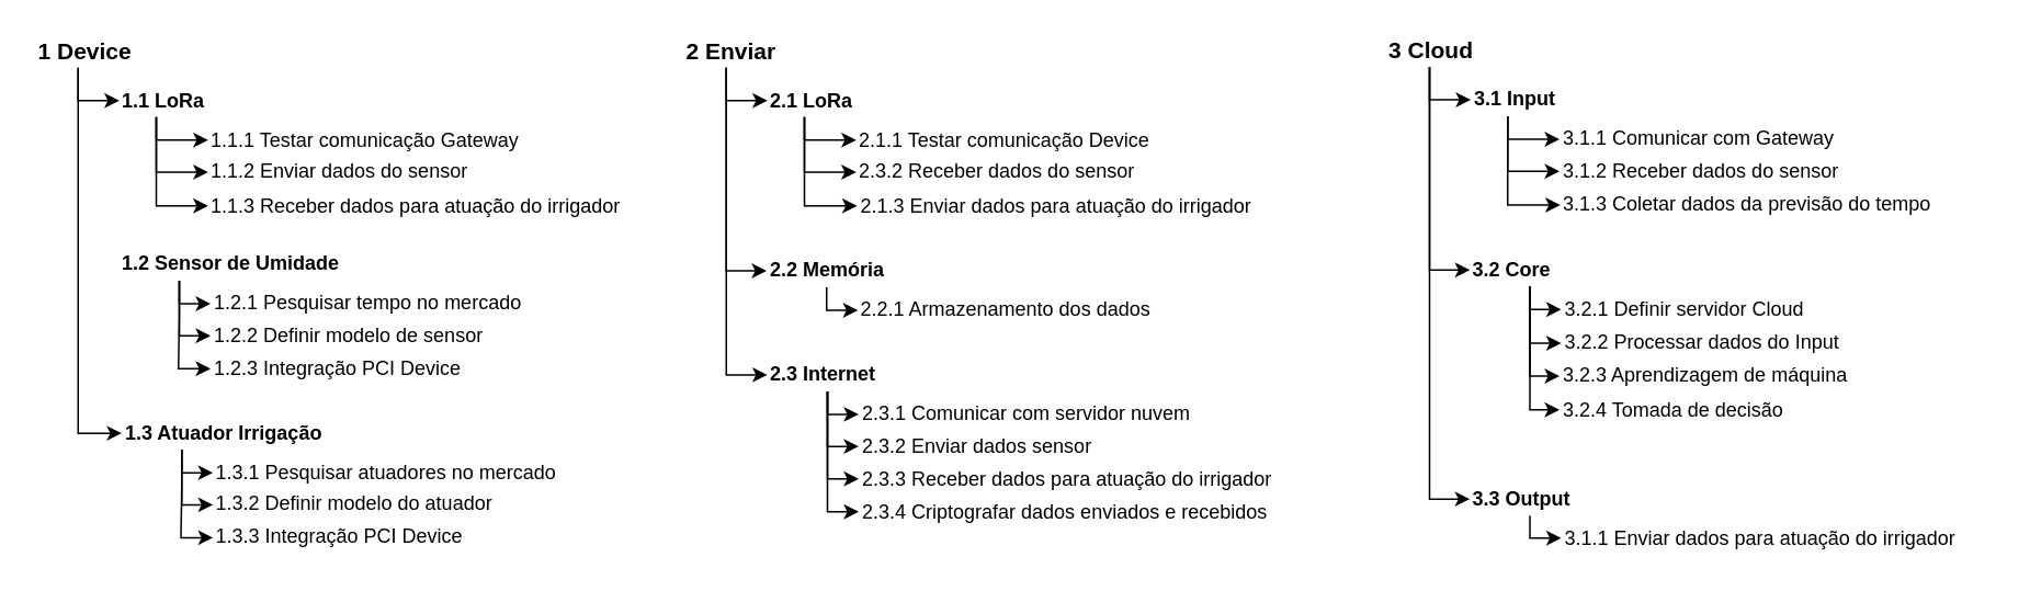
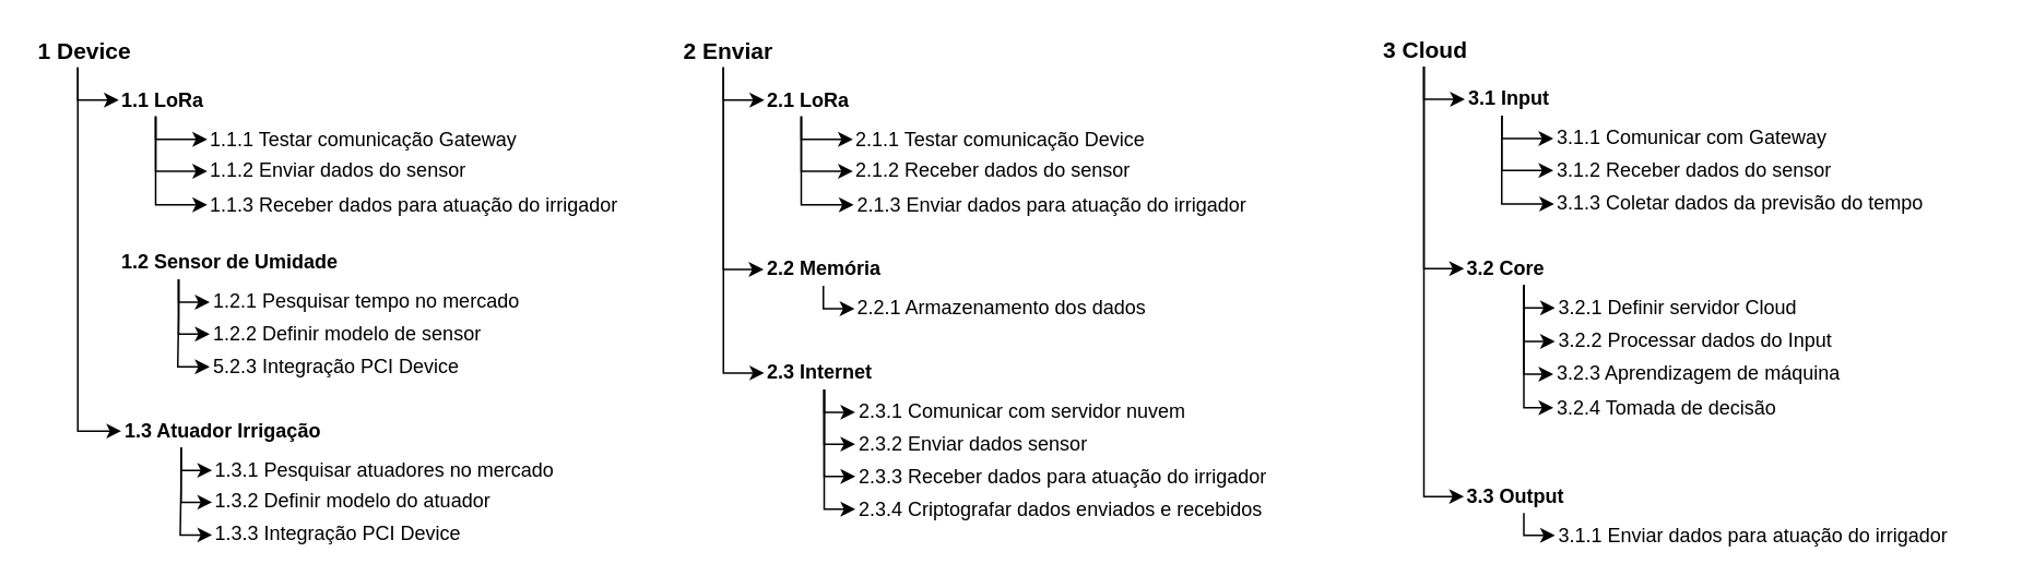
- <mxCell id="27" value="2.3.2 Receber dados do sensor" style="text;html=1;strokeColor=none;fillColor=none;align=left;verticalAlign=middle;whiteSpace=wrap;rounded=0;" parent="1" vertex="1"><mxGeometry x="520" y="94" width="200" height="20" as="geometry" /></mxCell>
+ <mxCell id="27" value="2.1.2 Receber dados do sensor" style="text;html=1;strokeColor=none;fillColor=none;align=left;verticalAlign=middle;whiteSpace=wrap;rounded=0;" parent="1" vertex="1"><mxGeometry x="520" y="94" width="200" height="20" as="geometry" /></mxCell>
- <mxCell id="14" value="1.2.3 Integração PCI Device" style="text;html=1;strokeColor=none;fillColor=none;align=left;verticalAlign=middle;whiteSpace=wrap;rounded=0;" parent="1" vertex="1"><mxGeometry x="127.5" y="213.5" width="200" height="20" as="geometry" /></mxCell>
+ <mxCell id="14" value="5.2.3 Integração PCI Device" style="text;html=1;strokeColor=none;fillColor=none;align=left;verticalAlign=middle;whiteSpace=wrap;rounded=0;" parent="1" vertex="1"><mxGeometry x="127.5" y="213.5" width="200" height="20" as="geometry" /></mxCell>
